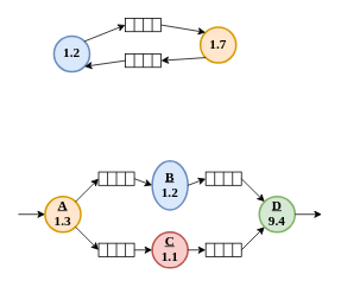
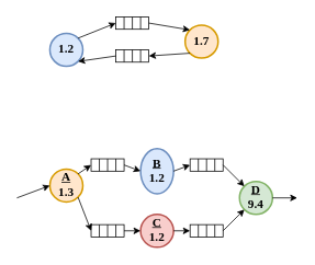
- <mxCell id="20" value="&lt;font size=&quot;1&quot; face=&quot;Times New Roman&quot;&gt;&lt;b style=&quot;font-size: 15px;&quot;&gt;&lt;u&gt;A&lt;/u&gt;&lt;br&gt;1.3&lt;/b&gt;&lt;/font&gt;" style="ellipse;whiteSpace=wrap;html=1;fillColor=#ffe6cc;strokeColor=#d79b00;strokeWidth=2;align=center;verticalAlign=middle;spacing=0;spacingTop=-4;" vertex="1" parent="1"><mxGeometry x="50" y="220" width="40" height="40" as="geometry" /></mxCell>
+ <mxCell id="20" value="&lt;font size=&quot;1&quot; face=&quot;Times New Roman&quot;&gt;&lt;b style=&quot;font-size: 15px;&quot;&gt;&lt;u&gt;A&lt;/u&gt;&lt;br&gt;1.3&lt;/b&gt;&lt;/font&gt;" style="ellipse;whiteSpace=wrap;html=1;fillColor=#ffe6cc;strokeColor=#d79b00;strokeWidth=2;align=center;verticalAlign=middle;spacing=0;spacingTop=-4;" vertex="1" parent="1"><mxGeometry x="60" y="205" width="40" height="40" as="geometry" /></mxCell>
- <mxCell id="22" value="&lt;font size=&quot;1&quot; face=&quot;Times New Roman&quot;&gt;&lt;b style=&quot;font-size: 15px;&quot;&gt;&lt;u&gt;C&lt;/u&gt;&lt;br&gt;1.1&lt;/b&gt;&lt;/font&gt;" style="ellipse;whiteSpace=wrap;html=1;fillColor=#f8cecc;strokeColor=#b85450;strokeWidth=2;align=center;verticalAlign=middle;spacing=0;spacingTop=-4;" vertex="1" parent="1"><mxGeometry x="170" y="260" width="40" height="40" as="geometry" /></mxCell>
+ <mxCell id="22" value="&lt;font size=&quot;1&quot; face=&quot;Times New Roman&quot;&gt;&lt;b style=&quot;font-size: 15px;&quot;&gt;&lt;u&gt;C&lt;/u&gt;&lt;br&gt;1.2&lt;/b&gt;&lt;/font&gt;" style="ellipse;whiteSpace=wrap;html=1;fillColor=#f8cecc;strokeColor=#b85450;strokeWidth=2;align=center;verticalAlign=middle;spacing=0;spacingTop=-4;" vertex="1" parent="1"><mxGeometry x="170" y="260" width="40" height="40" as="geometry" /></mxCell>
